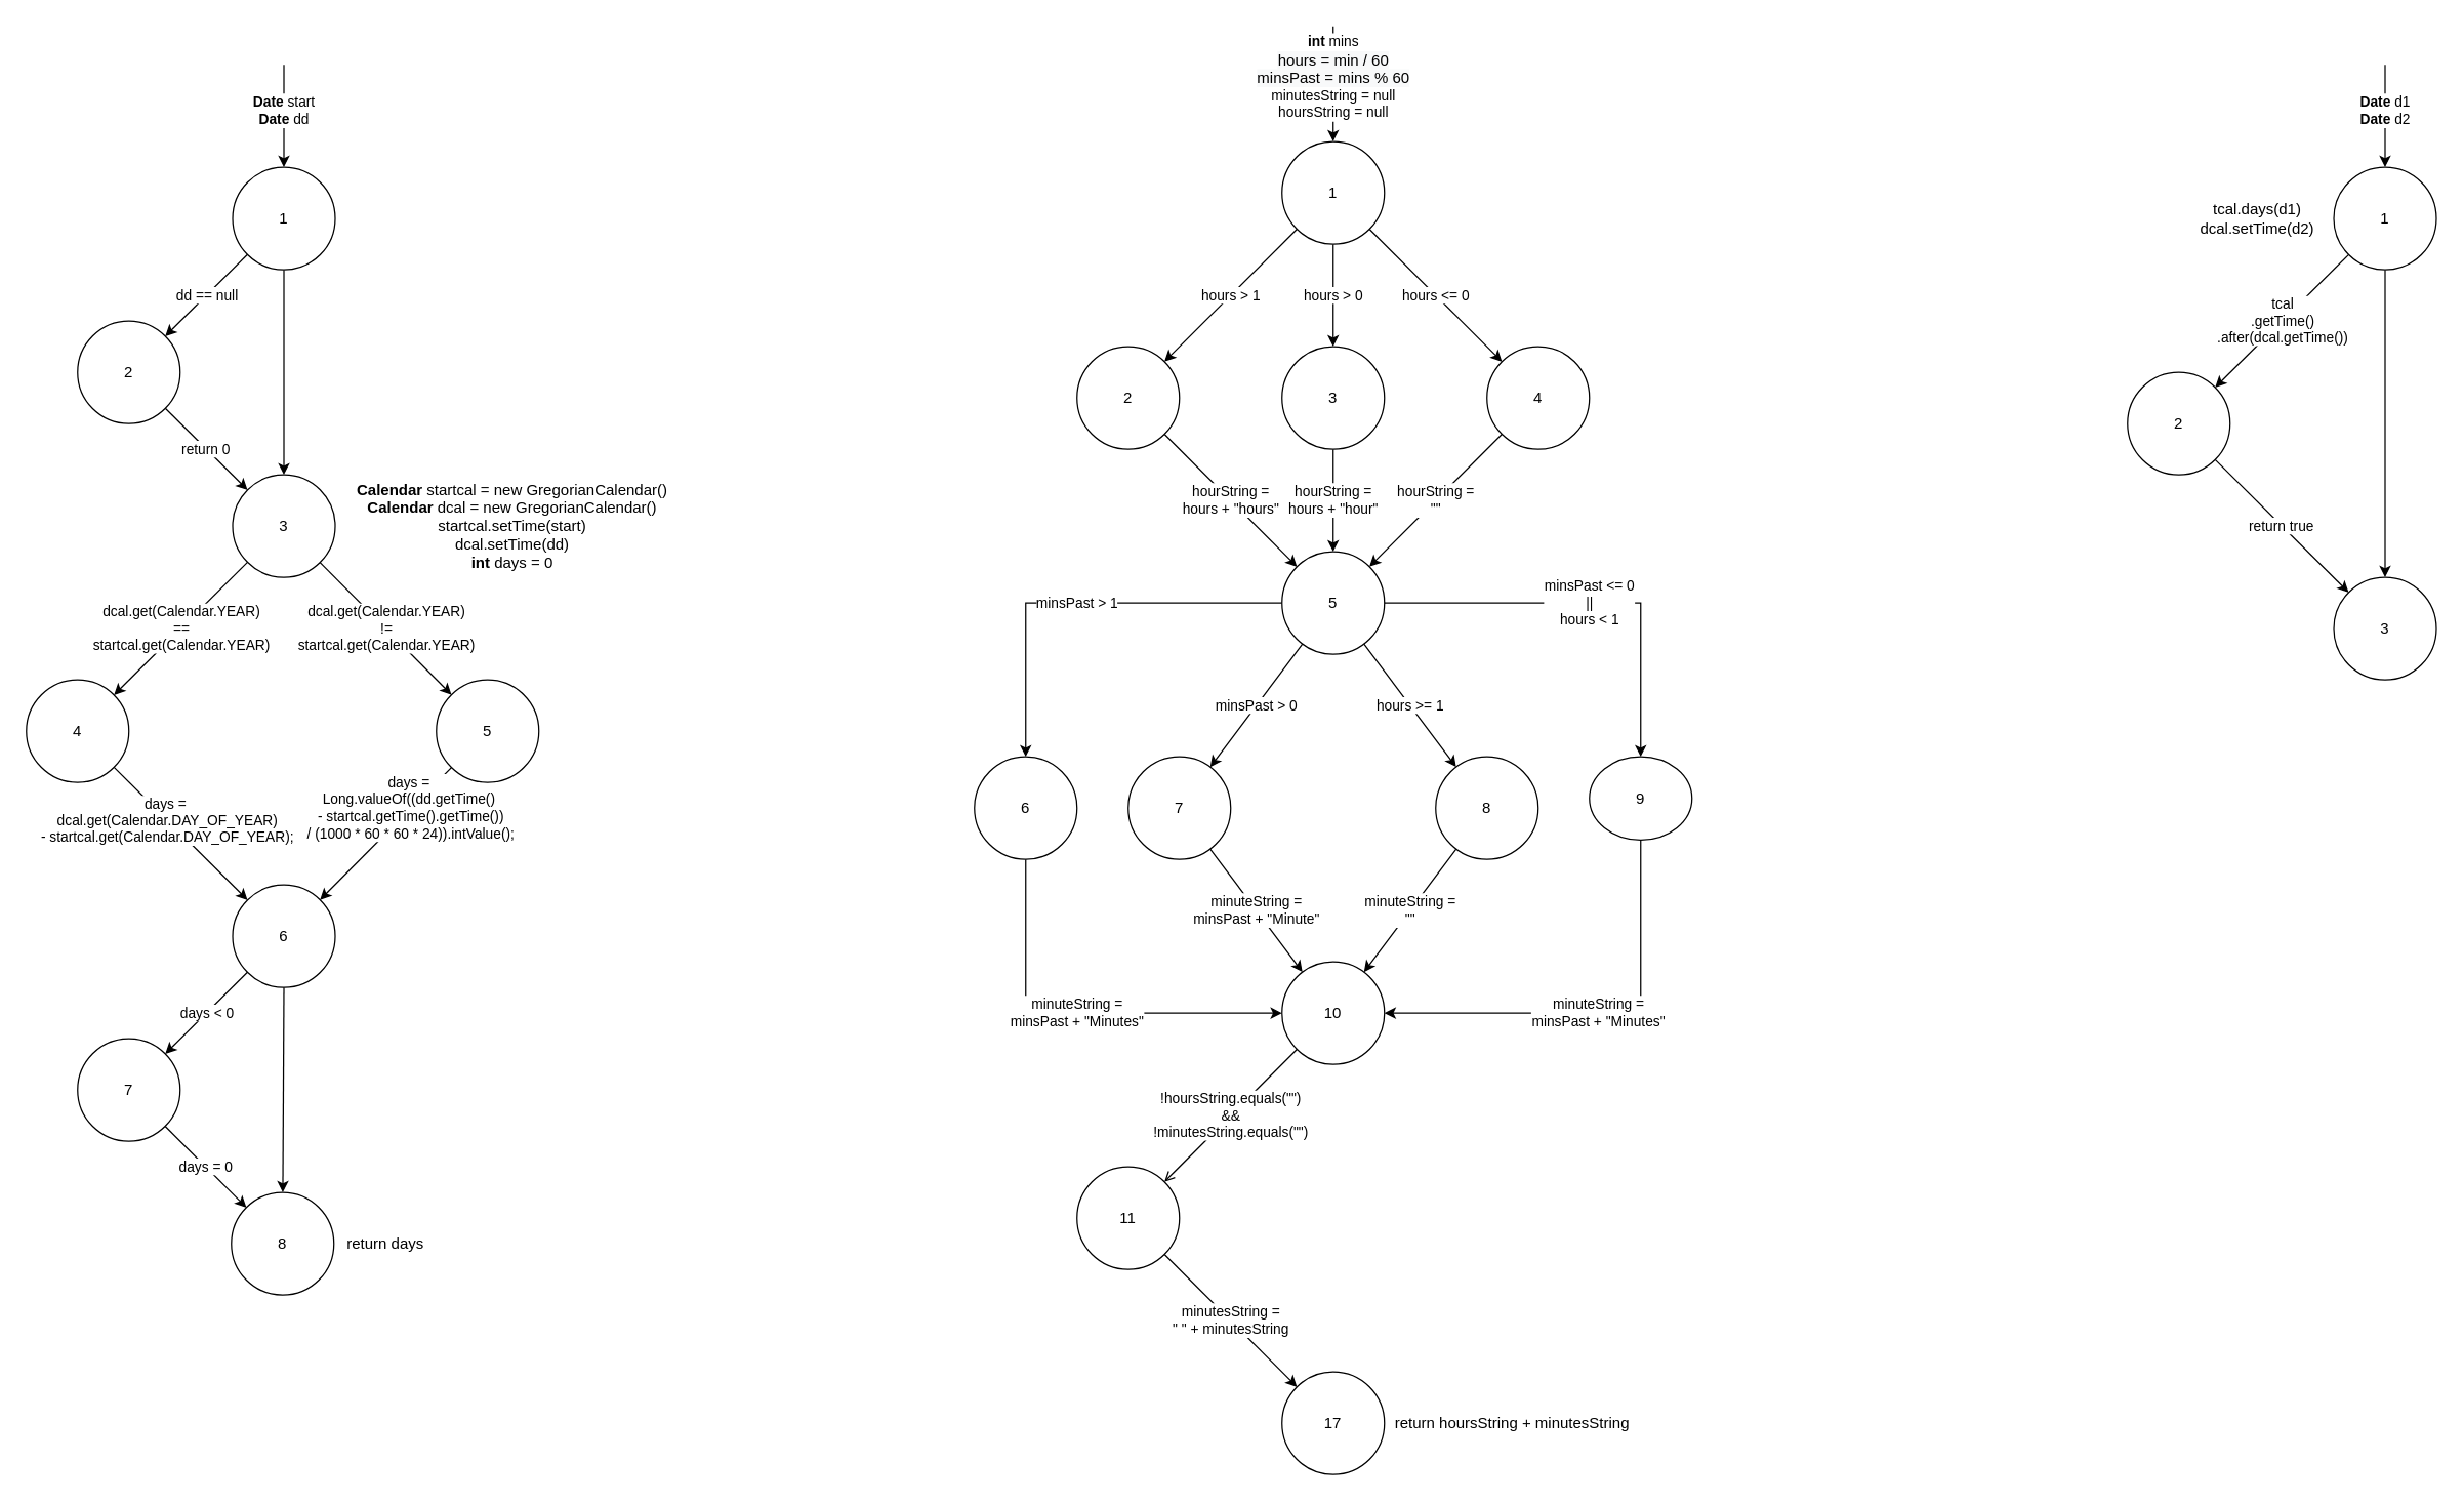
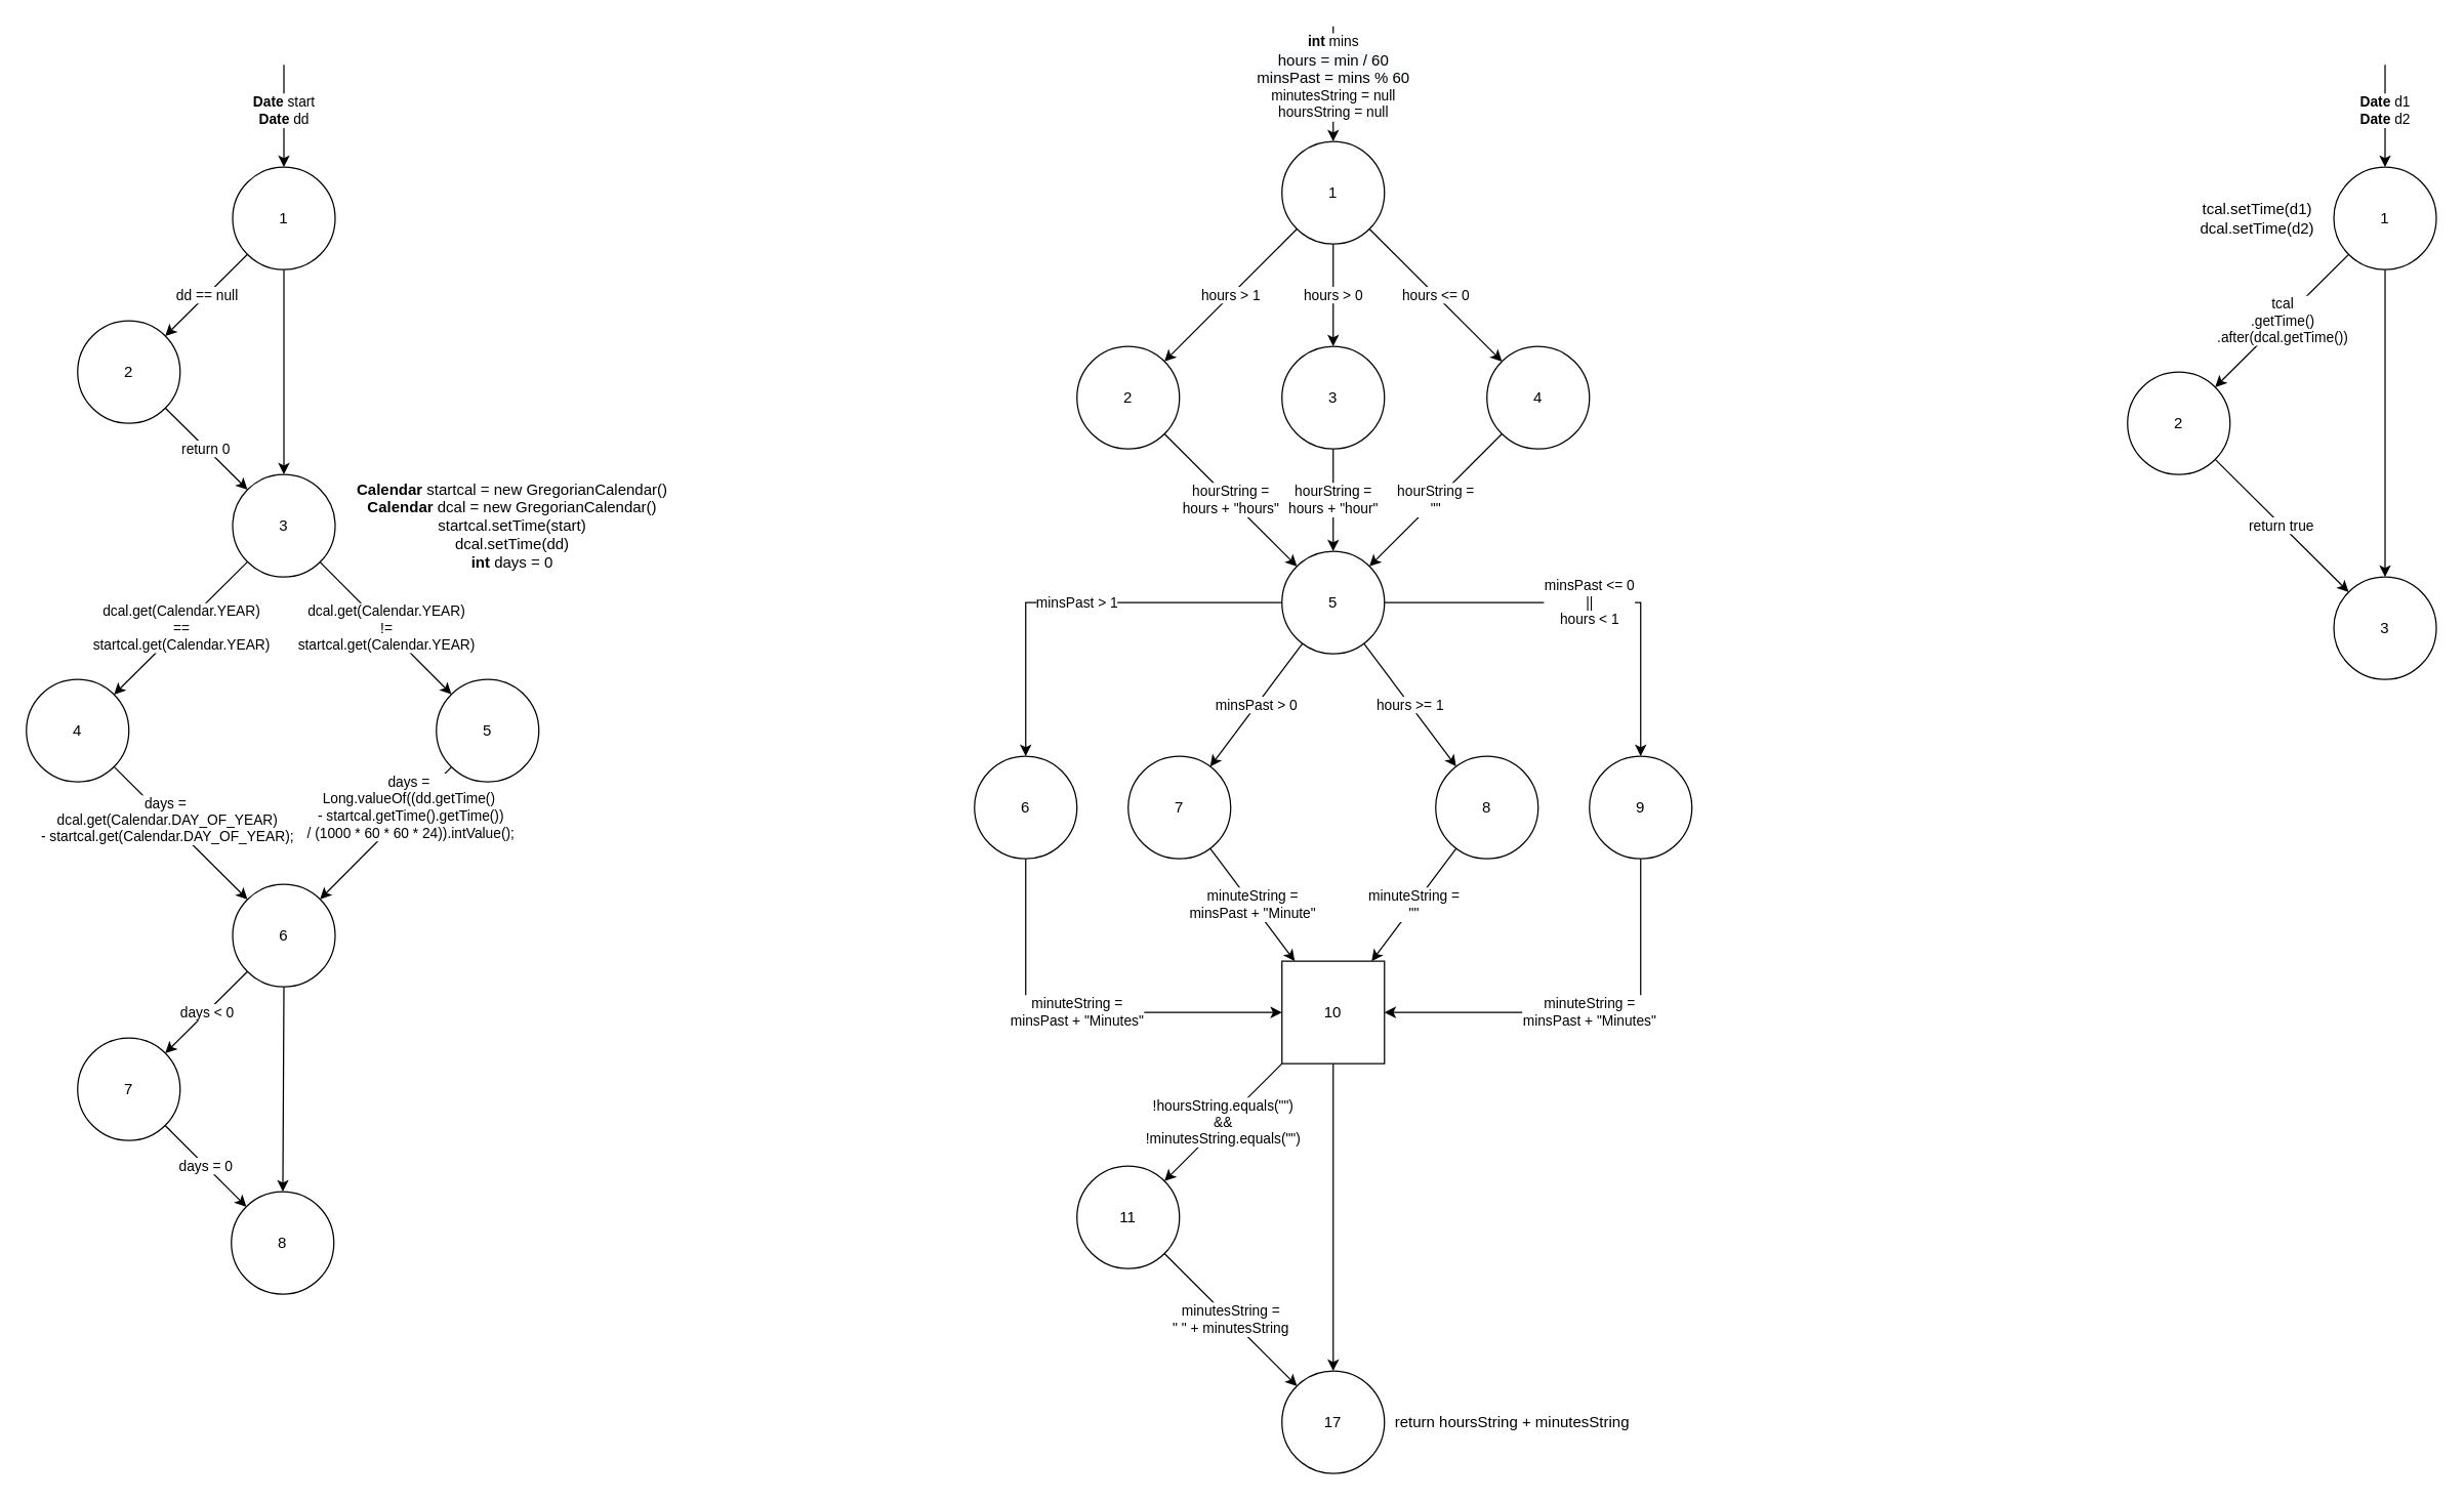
- <mxCell id="39" value="tcal.days(d1)&lt;br&gt;dcal.setTime(d2)" style="text;html=1;strokeColor=none;fillColor=none;align=center;verticalAlign=middle;whiteSpace=wrap;rounded=0;" vertex="1" parent="1"><mxGeometry x="1702" y="150" width="119" height="40" as="geometry" /></mxCell>
+ <mxCell id="39" value="tcal.setTime(d1)&lt;br&gt;dcal.setTime(d2)" style="text;html=1;strokeColor=none;fillColor=none;align=center;verticalAlign=middle;whiteSpace=wrap;rounded=0;" vertex="1" parent="1"><mxGeometry x="1702" y="150" width="119" height="40" as="geometry" /></mxCell>
- <mxCell id="25" value="9" style="ellipse;whiteSpace=wrap;html=1;aspect=fixed;" vertex="1" parent="1"><mxGeometry x="1240" y="590" width="80" height="65" as="geometry" /></mxCell>
+ <mxCell id="25" value="9" style="ellipse;whiteSpace=wrap;html=1;aspect=fixed;" vertex="1" parent="1"><mxGeometry x="1240" y="590" width="80" height="80" as="geometry" /></mxCell>
- <mxCell id="28" value="10" style="ellipse;whiteSpace=wrap;html=1;aspect=fixed;" vertex="1" parent="1"><mxGeometry x="1000" y="750" width="80" height="80" as="geometry" /></mxCell>
+ <mxCell id="28" value="10" style="whiteSpace=wrap;html=1;aspect=fixed;rounded=0;" vertex="1" parent="1"><mxGeometry x="1000" y="750" width="80" height="80" as="geometry" /></mxCell>
- <mxCell id="26" value="!hoursString.equals(&quot;&quot;)&lt;br&gt;&amp;amp;&amp;amp;&lt;br&gt;!minutesString.equals(&quot;&quot;)" style="rounded=0;orthogonalLoop=1;jettySize=auto;html=1;endArrow=open;" edge="1" parent="1" source="28" target="30"><mxGeometry relative="1" as="geometry" /></mxCell>
+ <mxCell id="26" value="!hoursString.equals(&quot;&quot;)&lt;br&gt;&amp;amp;&amp;amp;&lt;br&gt;!minutesString.equals(&quot;&quot;)" style="rounded=0;orthogonalLoop=1;jettySize=auto;html=1;" edge="1" parent="1" source="28" target="30"><mxGeometry relative="1" as="geometry" /></mxCell>
+ <mxCell id="27" style="edgeStyle=none;rounded=0;orthogonalLoop=1;jettySize=auto;html=1;" edge="1" parent="1" source="28" target="31"><mxGeometry relative="1" as="geometry" /></mxCell>
- <mxCell id="60" value="return days" style="text;html=1;strokeColor=none;fillColor=none;align=center;verticalAlign=middle;whiteSpace=wrap;rounded=0;" vertex="1" parent="1"><mxGeometry x="261" y="960" width="79" height="20" as="geometry" /></mxCell>
